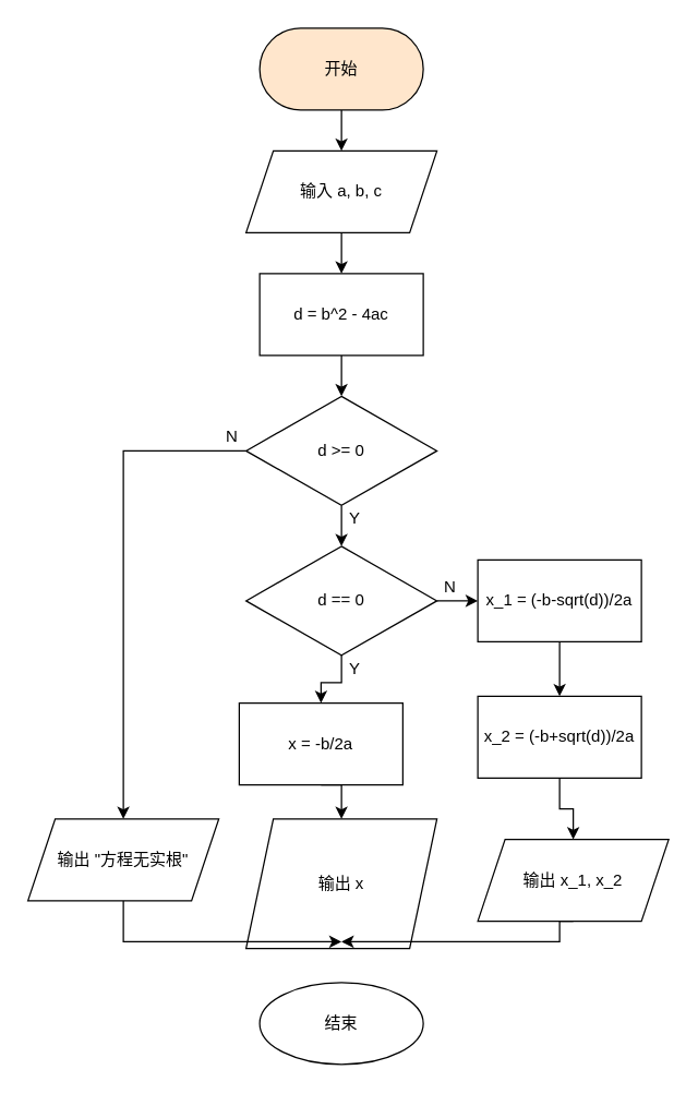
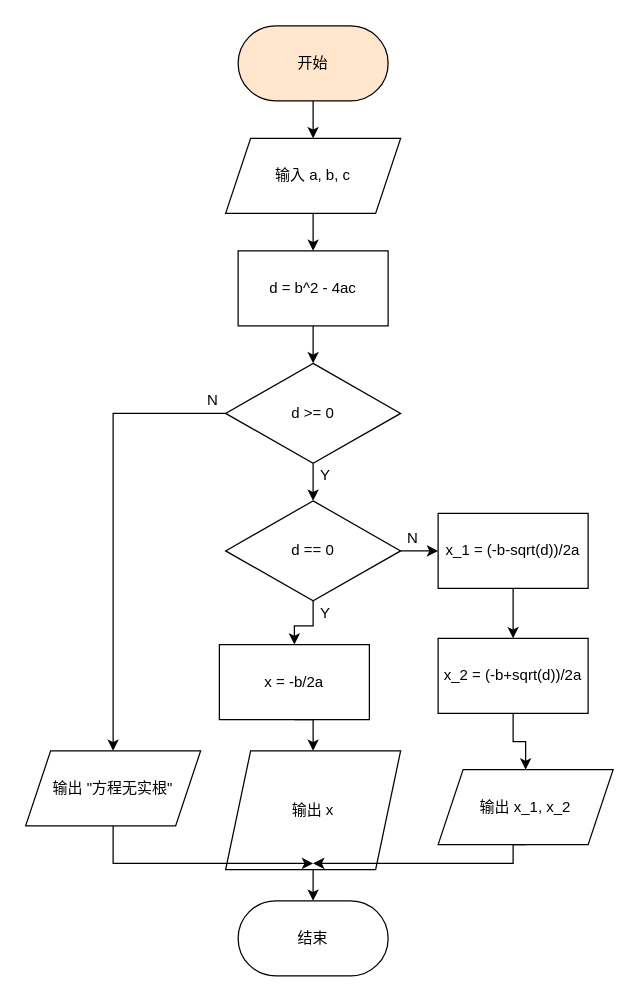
+ <mxCell id="16" style="edgeStyle=orthogonalEdgeStyle;rounded=0;orthogonalLoop=1;jettySize=auto;html=1;exitX=0.5;exitY=1;exitDx=0;exitDy=0;entryX=0.5;entryY=0;entryDx=0;entryDy=0;" edge="1" parent="1" source="17" target="30"><mxGeometry relative="1" as="geometry"><mxPoint x="250" y="720" as="targetPoint" /></mxGeometry></mxCell>
- <mxCell id="30" value="结束" style="ellipse;whiteSpace=wrap;html=1;arcSize=50;" vertex="1" parent="1"><mxGeometry x="190" y="720" width="120" height="60" as="geometry" /></mxCell>
+ <mxCell id="30" value="结束" style="rounded=1;whiteSpace=wrap;html=1;arcSize=50;" vertex="1" parent="1"><mxGeometry x="190" y="720" width="120" height="60" as="geometry" /></mxCell>
